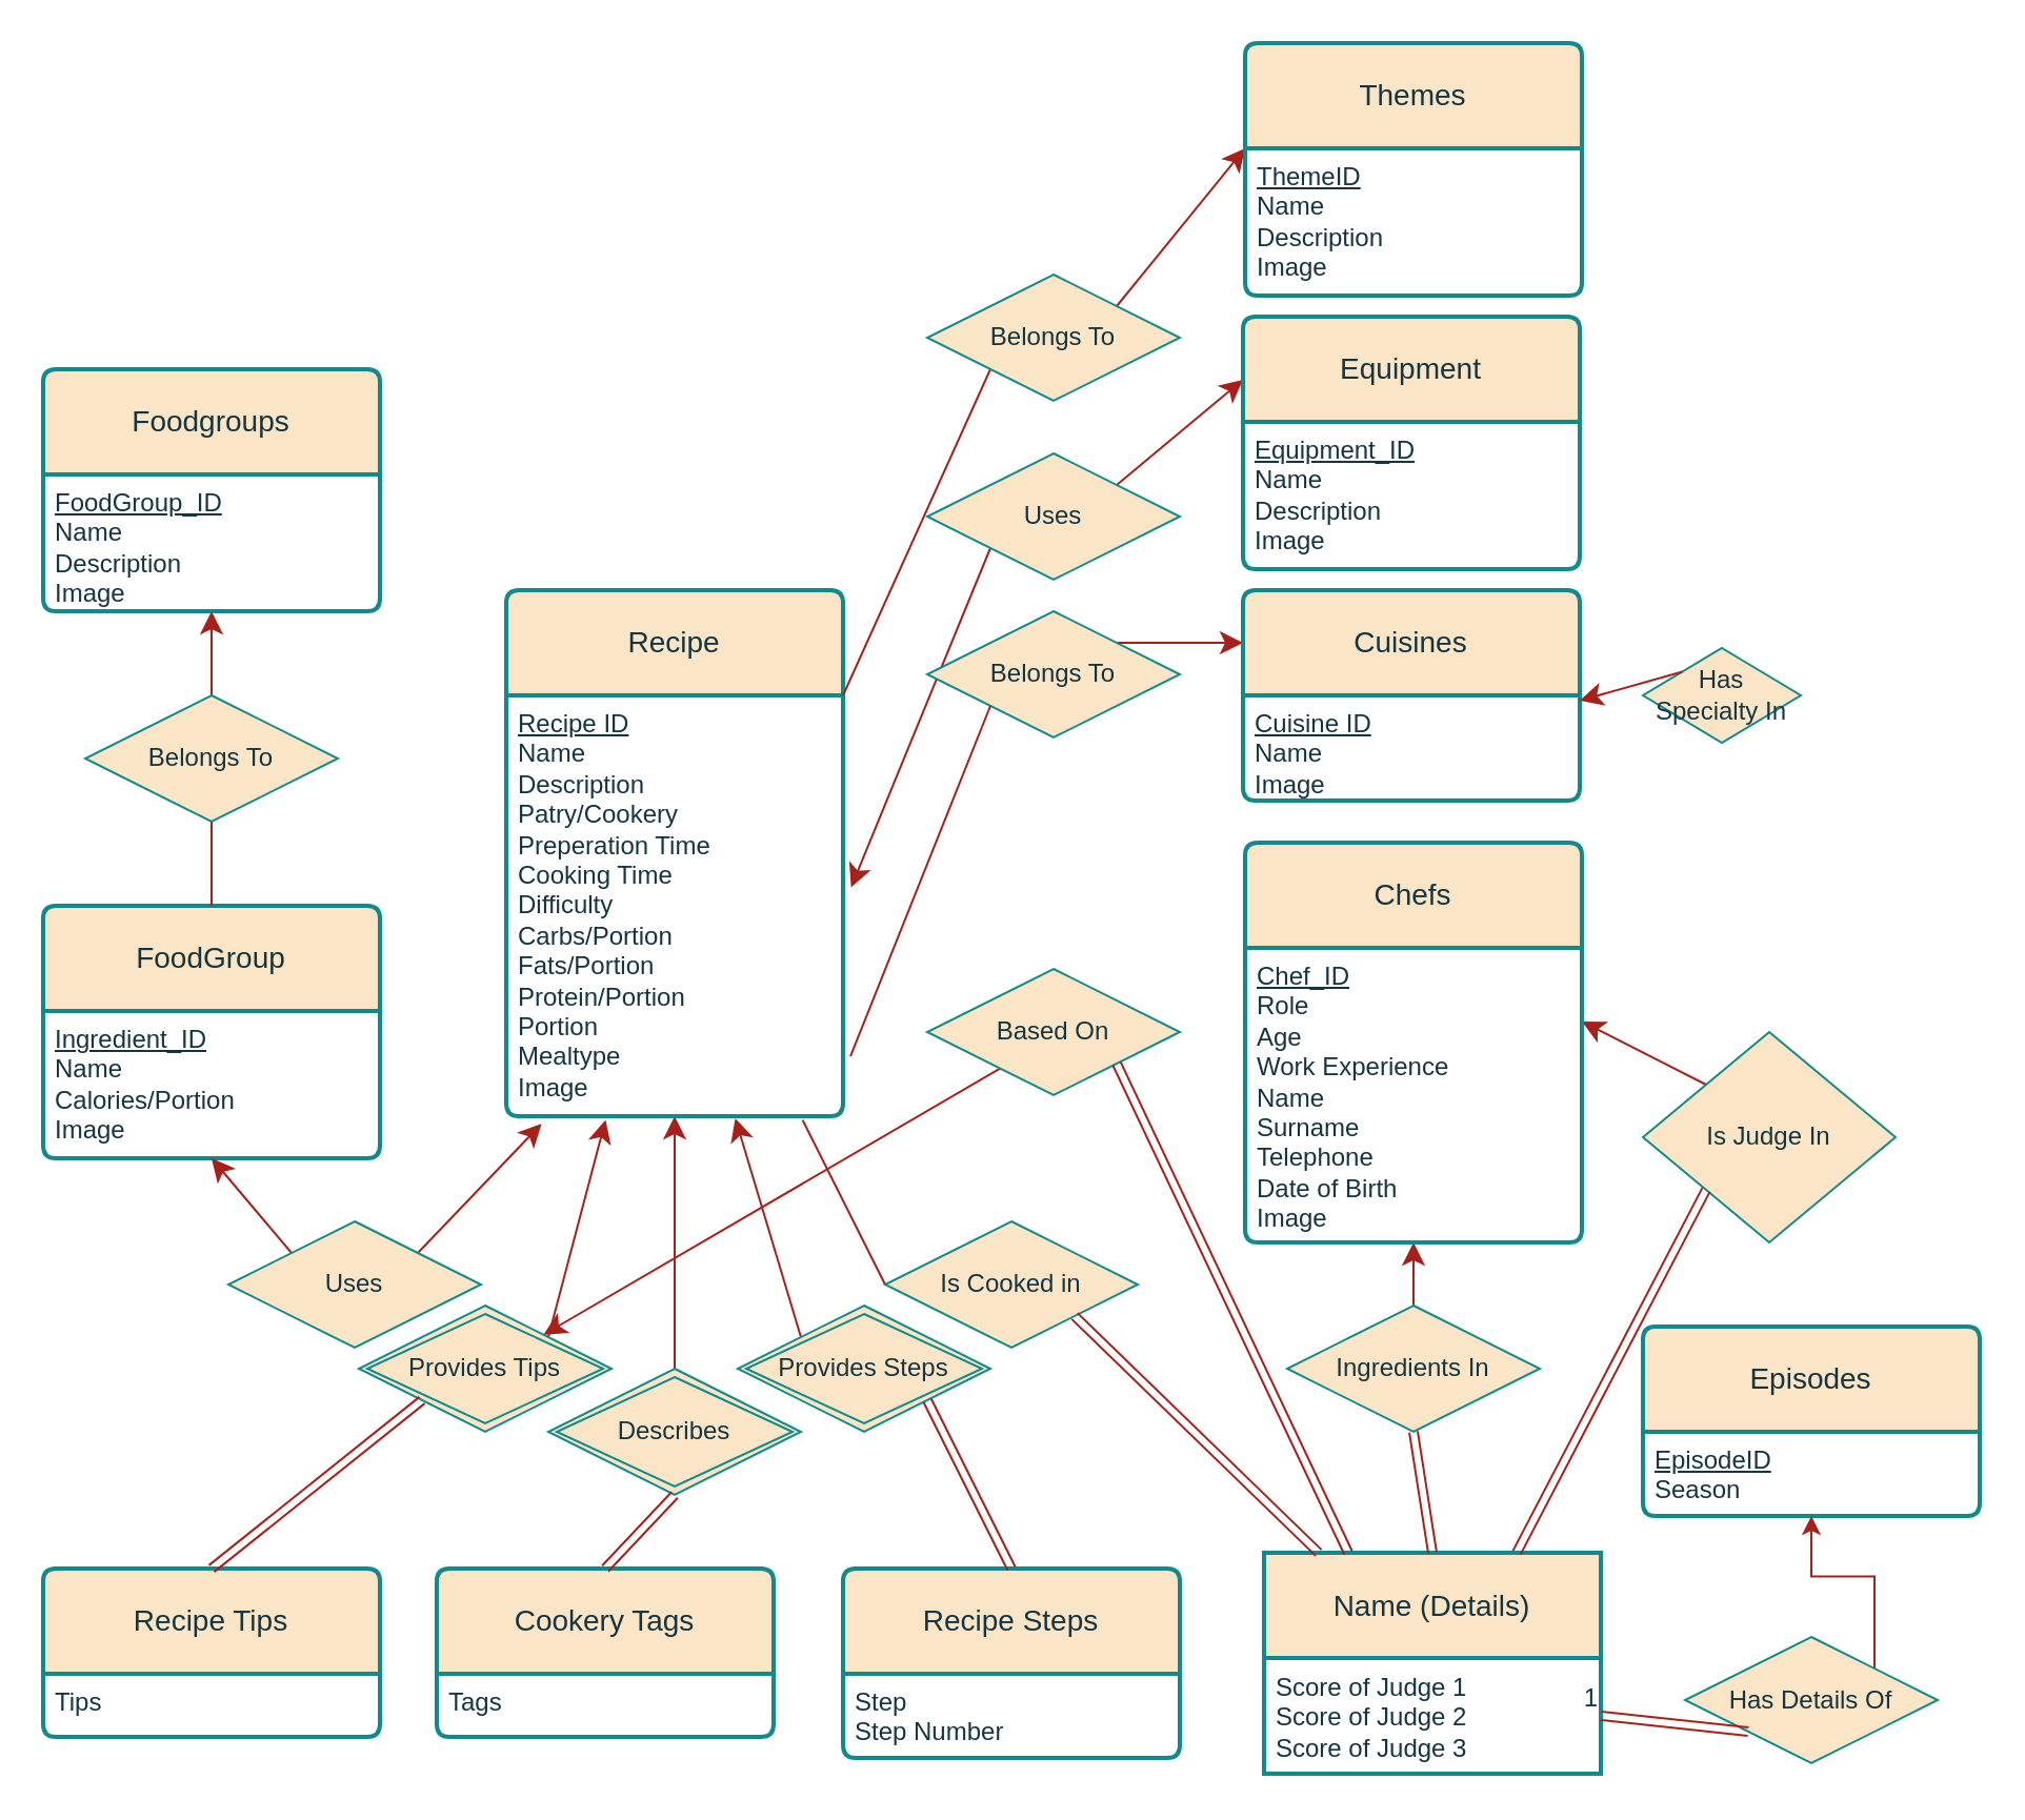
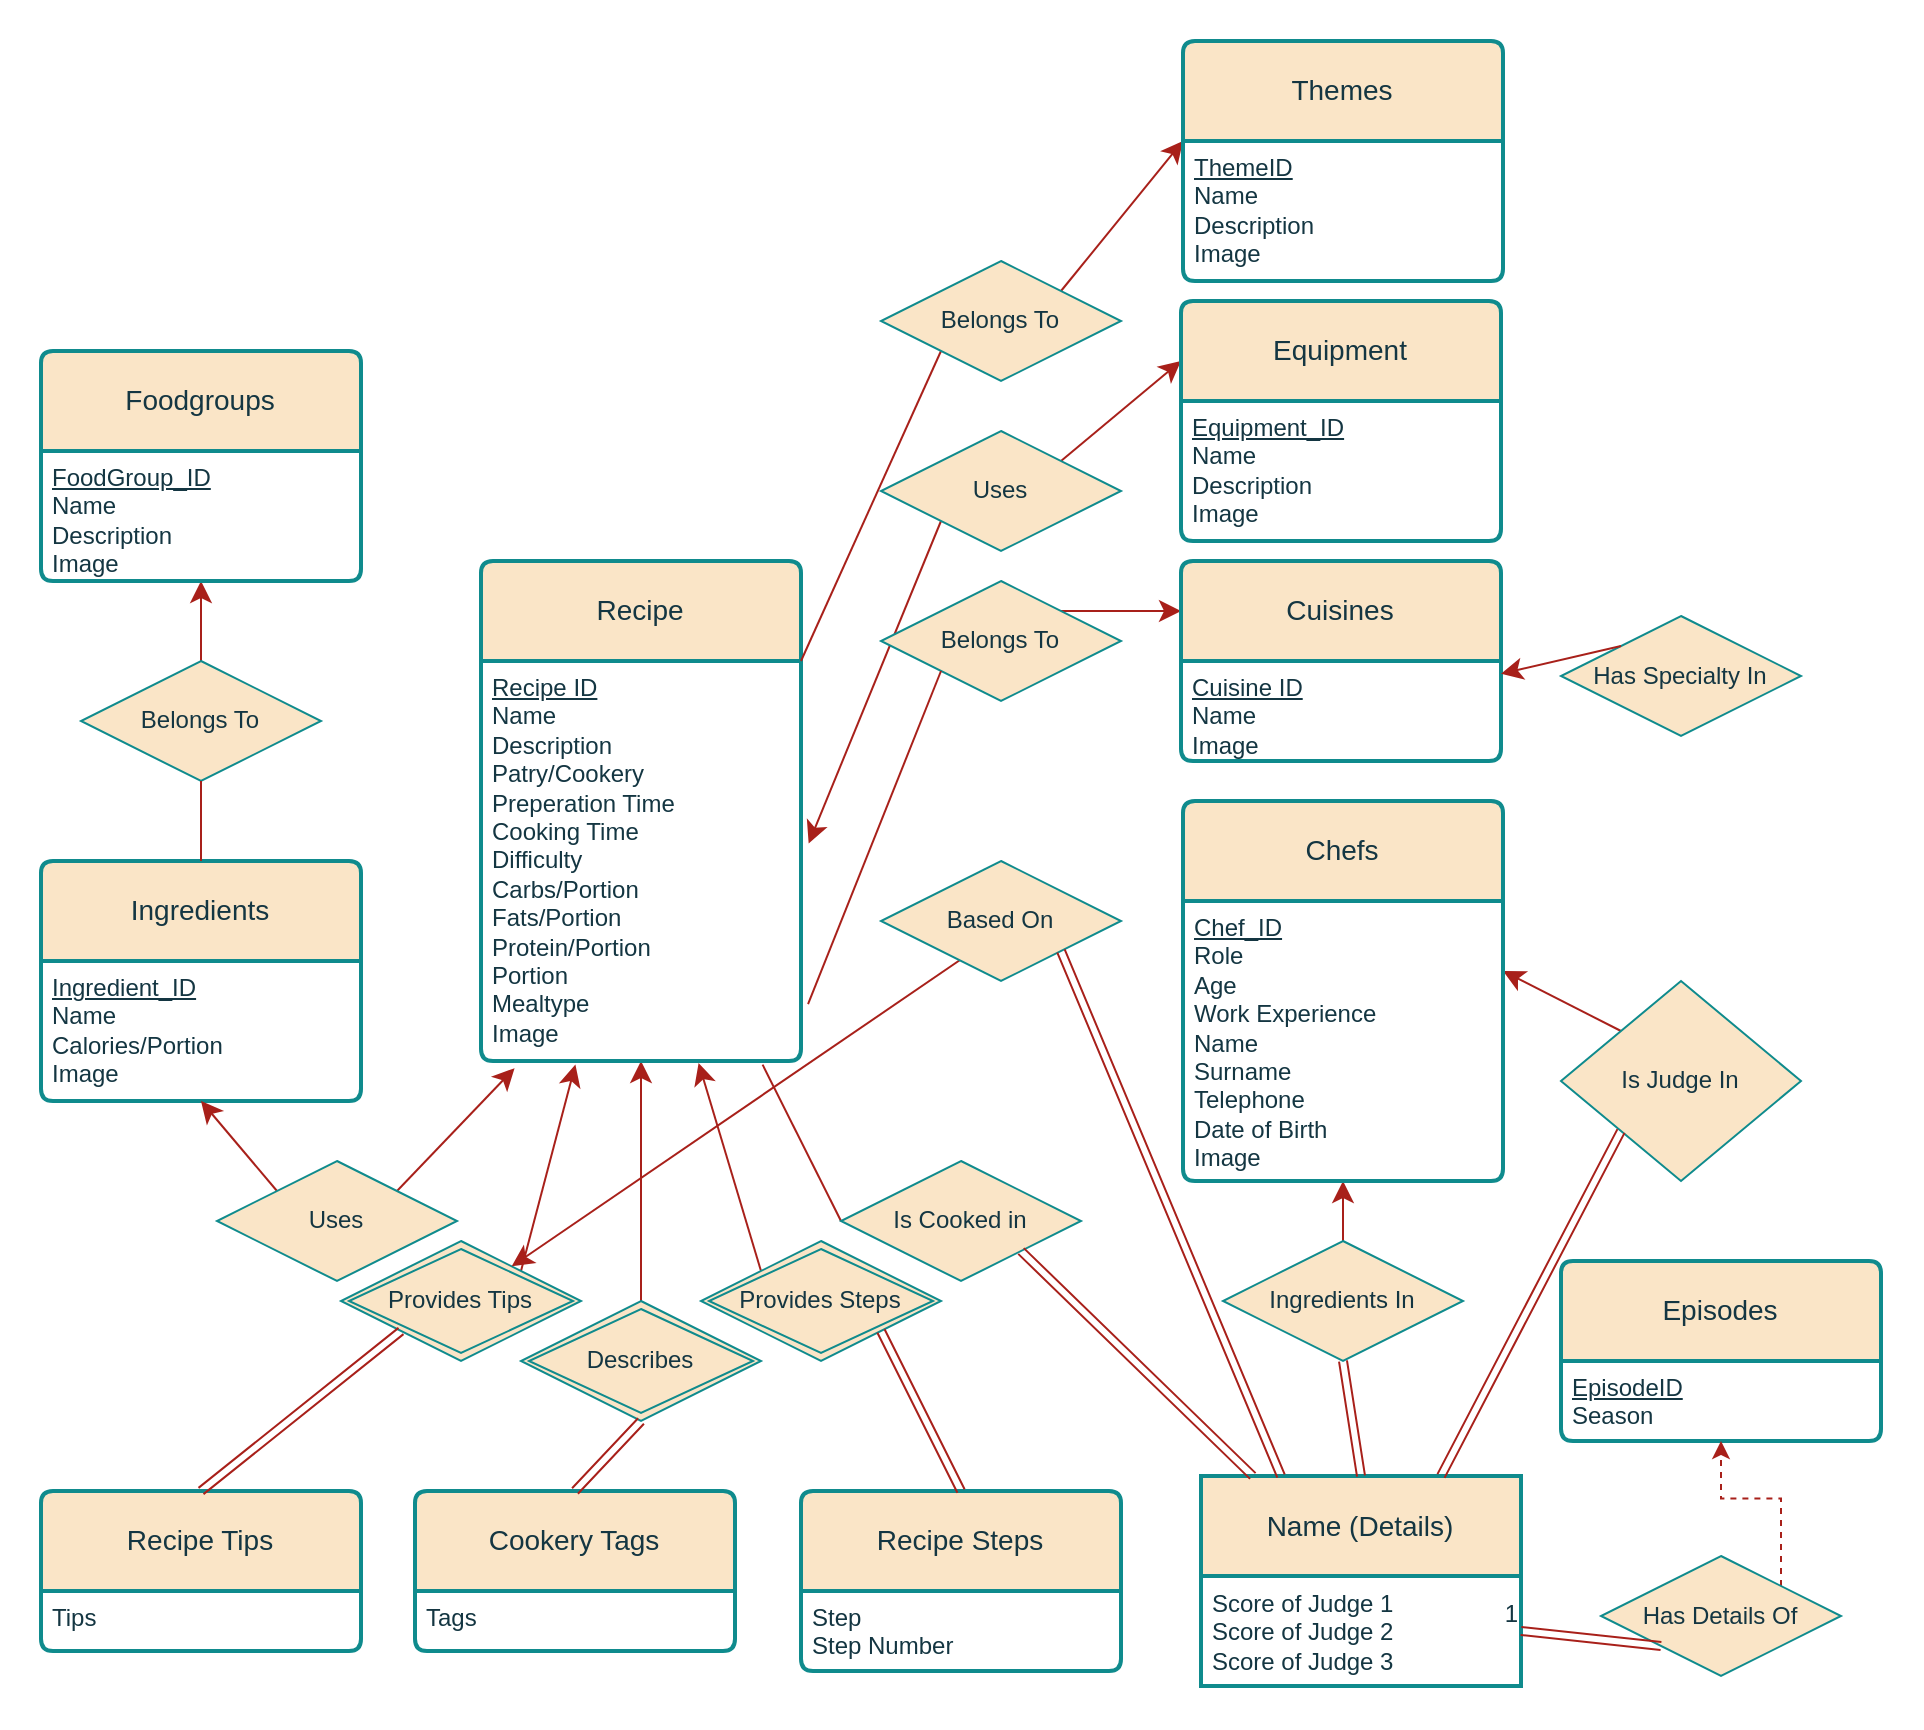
- <mxCell id="68" value="Has Specialty In" style="shape=rhombus;perimeter=rhombusPerimeter;whiteSpace=wrap;html=1;align=center;strokeColor=#0F8B8D;fontColor=#143642;fillColor=#FAE5C7;labelBackgroundColor=none;" parent="1" vertex="1"><mxGeometry x="780" y="307.5" width="75" height="45" as="geometry" /></mxCell>
+ <mxCell id="68" value="Has Specialty In" style="shape=rhombus;perimeter=rhombusPerimeter;whiteSpace=wrap;html=1;align=center;strokeColor=#0F8B8D;fontColor=#143642;fillColor=#FAE5C7;labelBackgroundColor=none;" parent="1" vertex="1"><mxGeometry x="780" y="307.5" width="120" height="60" as="geometry" /></mxCell>
- <mxCell id="24" value="FoodGroup" style="swimlane;childLayout=stackLayout;horizontal=1;startSize=50;horizontalStack=0;rounded=1;fontSize=14;fontStyle=0;strokeWidth=2;resizeParent=0;resizeLast=1;shadow=0;dashed=0;align=center;arcSize=4;whiteSpace=wrap;html=1;fillColor=#FAE5C7;strokeColor=#0F8B8D;glass=0;swimlaneLine=1;labelBackgroundColor=none;fontColor=#143642;" parent="1" vertex="1"><mxGeometry x="20" y="430" width="160" height="120" as="geometry" /></mxCell>
+ <mxCell id="24" value="Ingredients" style="swimlane;childLayout=stackLayout;horizontal=1;startSize=50;horizontalStack=0;rounded=1;fontSize=14;fontStyle=0;strokeWidth=2;resizeParent=0;resizeLast=1;shadow=0;dashed=0;align=center;arcSize=4;whiteSpace=wrap;html=1;fillColor=#FAE5C7;strokeColor=#0F8B8D;glass=0;swimlaneLine=1;labelBackgroundColor=none;fontColor=#143642;" parent="1" vertex="1"><mxGeometry x="20" y="430" width="160" height="120" as="geometry" /></mxCell>
- <mxCell id="63" value="Based On" style="shape=rhombus;perimeter=rhombusPerimeter;whiteSpace=wrap;html=1;align=center;strokeColor=#0F8B8D;fontColor=#143642;fillColor=#FAE5C7;labelBackgroundColor=none;" parent="1" vertex="1"><mxGeometry x="440" y="460" width="120" height="60" as="geometry" /></mxCell>
+ <mxCell id="63" value="Based On" style="shape=rhombus;perimeter=rhombusPerimeter;whiteSpace=wrap;html=1;align=center;strokeColor=#0F8B8D;fontColor=#143642;fillColor=#FAE5C7;labelBackgroundColor=none;" parent="1" vertex="1"><mxGeometry x="440" y="430" width="120" height="60" as="geometry" /></mxCell>
- <mxCell id="79" style="edgeStyle=orthogonalEdgeStyle;rounded=0;orthogonalLoop=1;jettySize=auto;html=1;exitX=1;exitY=0;exitDx=0;exitDy=0;entryX=0.5;entryY=1;entryDx=0;entryDy=0;labelBackgroundColor=none;strokeColor=#A8201A;fontColor=default;" parent="1" source="80" target="77" edge="1"><mxGeometry relative="1" as="geometry" /></mxCell>
+ <mxCell id="79" style="edgeStyle=orthogonalEdgeStyle;rounded=0;orthogonalLoop=1;jettySize=auto;html=1;exitX=1;exitY=0;exitDx=0;exitDy=0;entryX=0.5;entryY=1;entryDx=0;entryDy=0;labelBackgroundColor=none;strokeColor=#A8201A;fontColor=default;dashed=1;" parent="1" source="80" target="77" edge="1"><mxGeometry relative="1" as="geometry" /></mxCell>
